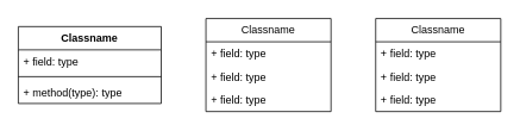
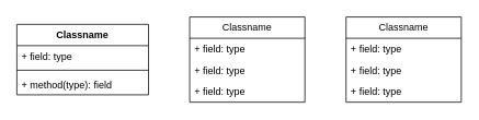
- <mxCell id="5" value="+ method(type): type" style="text;strokeColor=none;fillColor=none;align=left;verticalAlign=top;spacingLeft=4;spacingRight=4;overflow=hidden;rotatable=0;points=[[0,0.5],[1,0.5]];portConstraint=eastwest;whiteSpace=wrap;html=1;" parent="2" vertex="1"><mxGeometry y="60" width="160" height="26" as="geometry" /></mxCell>
+ <mxCell id="5" value="+ method(type): field" style="text;strokeColor=none;fillColor=none;align=left;verticalAlign=top;spacingLeft=4;spacingRight=4;overflow=hidden;rotatable=0;points=[[0,0.5],[1,0.5]];portConstraint=eastwest;whiteSpace=wrap;html=1;" parent="2" vertex="1"><mxGeometry y="60" width="160" height="26" as="geometry" /></mxCell>
